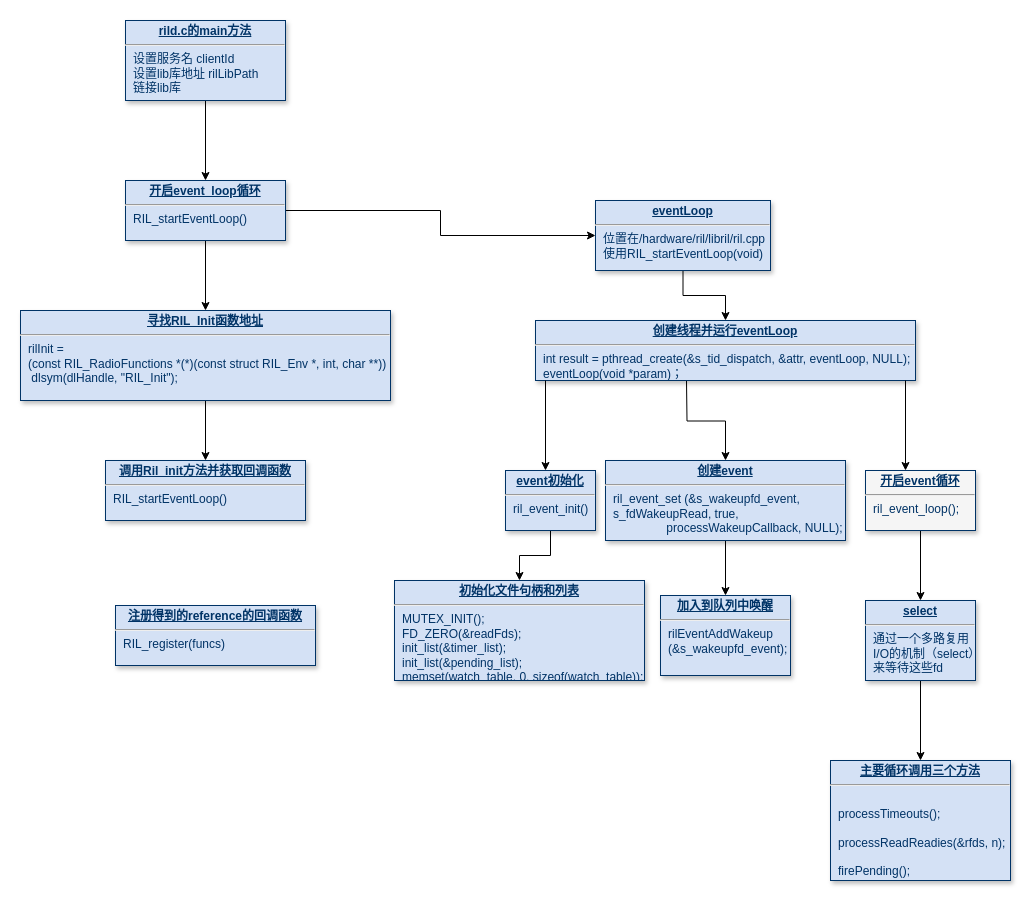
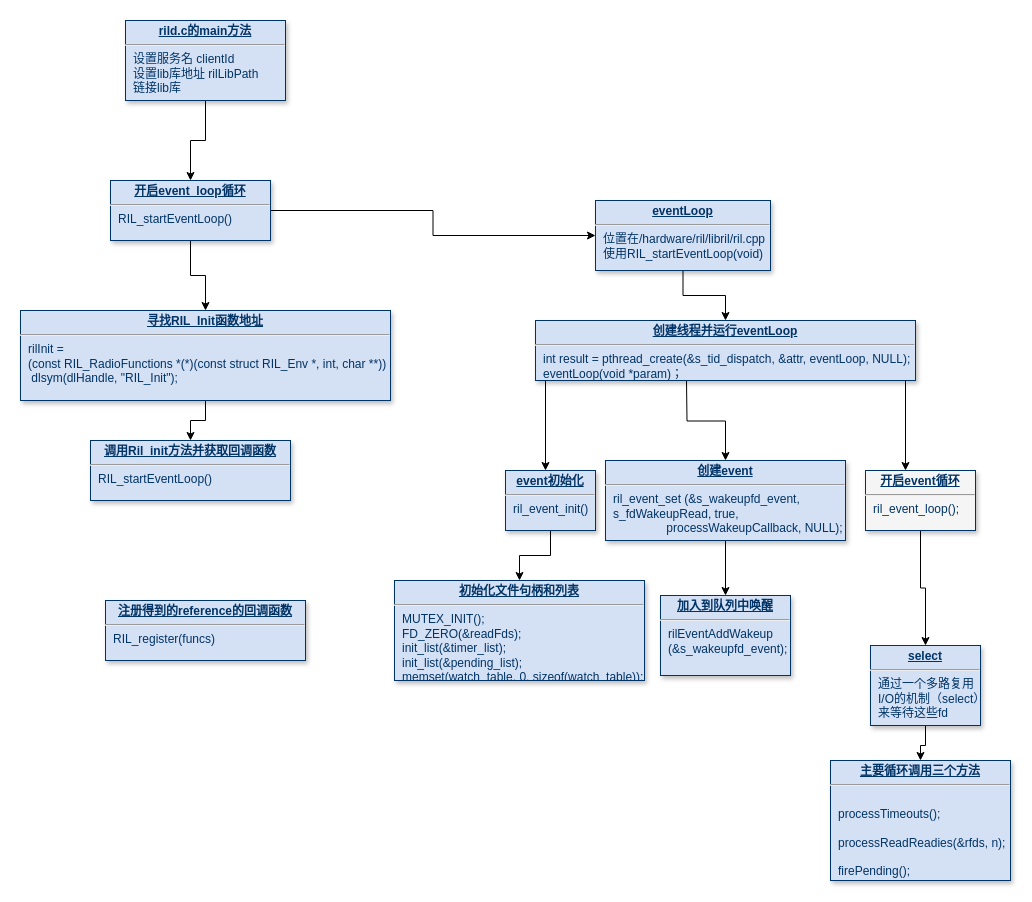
- <mxCell id="6" value="&lt;p style=&quot;margin: 4px 0px 0px ; text-align: center&quot;&gt;&lt;b&gt;&lt;u&gt;开启event_loop循环&lt;/u&gt;&lt;/b&gt;&lt;br&gt;&lt;/p&gt;&lt;hr&gt;&lt;p style=&quot;margin: 0px ; margin-left: 8px&quot;&gt;RIL_startEventLoop()&lt;br&gt;&lt;/p&gt;" style="verticalAlign=top;align=left;overflow=fill;fontSize=12;fontFamily=Helvetica;html=1;strokeColor=#003366;shadow=1;fillColor=#D4E1F5;fontColor=#003366" vertex="1" parent="1"><mxGeometry x="125" y="180" width="160" height="60" as="geometry" /></mxCell>
+ <mxCell id="6" value="&lt;p style=&quot;margin: 4px 0px 0px ; text-align: center&quot;&gt;&lt;b&gt;&lt;u&gt;开启event_loop循环&lt;/u&gt;&lt;/b&gt;&lt;br&gt;&lt;/p&gt;&lt;hr&gt;&lt;p style=&quot;margin: 0px ; margin-left: 8px&quot;&gt;RIL_startEventLoop()&lt;br&gt;&lt;/p&gt;" style="verticalAlign=top;align=left;overflow=fill;fontSize=12;fontFamily=Helvetica;html=1;strokeColor=#003366;shadow=1;fillColor=#D4E1F5;fontColor=#003366" vertex="1" parent="1"><mxGeometry x="110" y="180" width="160" height="60" as="geometry" /></mxCell>
- <mxCell id="9" value="&lt;p style=&quot;margin: 4px 0px 0px ; text-align: center&quot;&gt;&lt;b&gt;&lt;u&gt;调用Ril_init方法并获取回调函数&lt;/u&gt;&lt;/b&gt;&lt;br&gt;&lt;/p&gt;&lt;hr&gt;&lt;p style=&quot;margin: 0px ; margin-left: 8px&quot;&gt;RIL_startEventLoop()&lt;br&gt;&lt;/p&gt;" style="verticalAlign=top;align=left;overflow=fill;fontSize=12;fontFamily=Helvetica;html=1;strokeColor=#003366;shadow=1;fillColor=#D4E1F5;fontColor=#003366" vertex="1" parent="1"><mxGeometry x="105" y="460" width="200" height="60" as="geometry" /></mxCell>
+ <mxCell id="9" value="&lt;p style=&quot;margin: 4px 0px 0px ; text-align: center&quot;&gt;&lt;b&gt;&lt;u&gt;调用Ril_init方法并获取回调函数&lt;/u&gt;&lt;/b&gt;&lt;br&gt;&lt;/p&gt;&lt;hr&gt;&lt;p style=&quot;margin: 0px ; margin-left: 8px&quot;&gt;RIL_startEventLoop()&lt;br&gt;&lt;/p&gt;" style="verticalAlign=top;align=left;overflow=fill;fontSize=12;fontFamily=Helvetica;html=1;strokeColor=#003366;shadow=1;fillColor=#D4E1F5;fontColor=#003366" vertex="1" parent="1"><mxGeometry x="90" y="440" width="200" height="60" as="geometry" /></mxCell>
- <mxCell id="10" value="&lt;p style=&quot;margin: 4px 0px 0px ; text-align: center&quot;&gt;&lt;b&gt;&lt;u&gt;注册得到的reference的回调函数&lt;/u&gt;&lt;/b&gt;&lt;br&gt;&lt;/p&gt;&lt;hr&gt;&lt;p style=&quot;margin: 0px ; margin-left: 8px&quot;&gt;RIL_register(funcs)&lt;br&gt;&lt;/p&gt;" style="verticalAlign=top;align=left;overflow=fill;fontSize=12;fontFamily=Helvetica;html=1;strokeColor=#003366;shadow=1;fillColor=#D4E1F5;fontColor=#003366" vertex="1" parent="1"><mxGeometry x="115" y="605" width="200" height="60" as="geometry" /></mxCell>
+ <mxCell id="10" value="&lt;p style=&quot;margin: 4px 0px 0px ; text-align: center&quot;&gt;&lt;b&gt;&lt;u&gt;注册得到的reference的回调函数&lt;/u&gt;&lt;/b&gt;&lt;br&gt;&lt;/p&gt;&lt;hr&gt;&lt;p style=&quot;margin: 0px ; margin-left: 8px&quot;&gt;RIL_register(funcs)&lt;br&gt;&lt;/p&gt;" style="verticalAlign=top;align=left;overflow=fill;fontSize=12;fontFamily=Helvetica;html=1;strokeColor=#003366;shadow=1;fillColor=#D4E1F5;fontColor=#003366" vertex="1" parent="1"><mxGeometry x="105" y="600" width="200" height="60" as="geometry" /></mxCell>
- <mxCell id="26" value="&lt;p style=&quot;margin: 4px 0px 0px ; text-align: center&quot;&gt;&lt;b&gt;&lt;u&gt;select&lt;/u&gt;&lt;/b&gt;&lt;br&gt;&lt;/p&gt;&lt;hr&gt;&lt;p style=&quot;margin: 0px ; margin-left: 8px&quot;&gt;通过一个多路复用&lt;/p&gt;&lt;p style=&quot;margin: 0px ; margin-left: 8px&quot;&gt;I/O的机制（select）&lt;/p&gt;&lt;p style=&quot;margin: 0px ; margin-left: 8px&quot;&gt;来等待这些fd&lt;br&gt;&lt;/p&gt;" style="verticalAlign=top;align=left;overflow=fill;fontSize=12;fontFamily=Helvetica;html=1;strokeColor=#003366;shadow=1;fillColor=#D4E1F5;fontColor=#003366" vertex="1" parent="1"><mxGeometry x="865" y="600" width="110" height="80" as="geometry" /></mxCell>
+ <mxCell id="26" value="&lt;p style=&quot;margin: 4px 0px 0px ; text-align: center&quot;&gt;&lt;b&gt;&lt;u&gt;select&lt;/u&gt;&lt;/b&gt;&lt;br&gt;&lt;/p&gt;&lt;hr&gt;&lt;p style=&quot;margin: 0px ; margin-left: 8px&quot;&gt;通过一个多路复用&lt;/p&gt;&lt;p style=&quot;margin: 0px ; margin-left: 8px&quot;&gt;I/O的机制（select）&lt;/p&gt;&lt;p style=&quot;margin: 0px ; margin-left: 8px&quot;&gt;来等待这些fd&lt;br&gt;&lt;/p&gt;" style="verticalAlign=top;align=left;overflow=fill;fontSize=12;fontFamily=Helvetica;html=1;strokeColor=#003366;shadow=1;fillColor=#D4E1F5;fontColor=#003366" vertex="1" parent="1"><mxGeometry x="870" y="645" width="110" height="80" as="geometry" /></mxCell>
